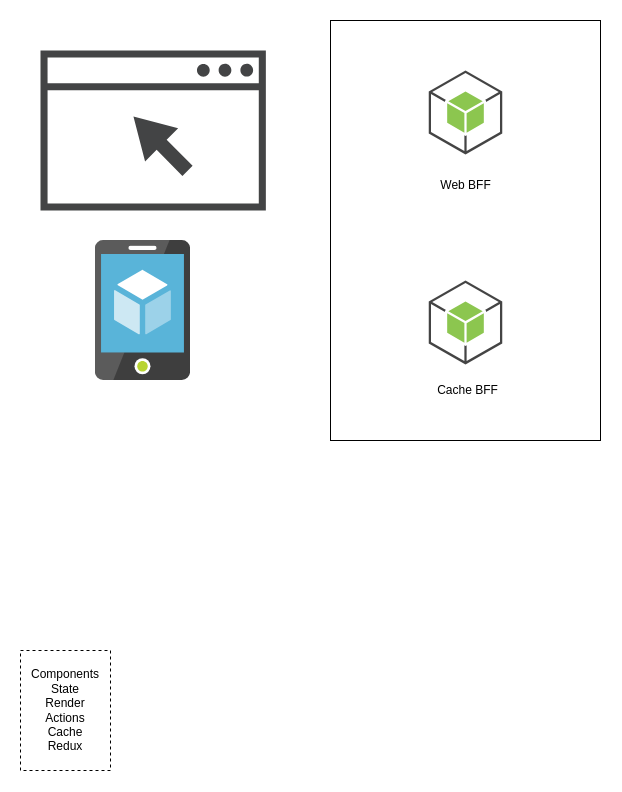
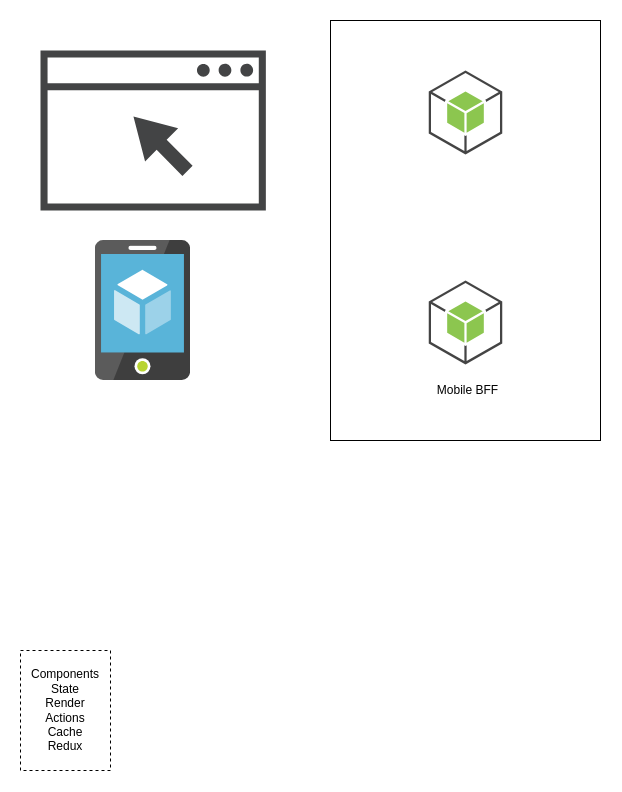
- <mxCell id="10" value="Web BFF" style="text;html=1;align=center;verticalAlign=middle;resizable=0;points=[];autosize=1;strokeColor=none;fillColor=none;" vertex="1" parent="1"><mxGeometry x="430" y="170" width="70" height="30" as="geometry" /></mxCell>
- <mxCell id="11" value="Cache BFF" style="text;html=1;align=center;verticalAlign=middle;resizable=0;points=[];autosize=1;strokeColor=none;fillColor=none;" vertex="1" parent="1"><mxGeometry x="427" y="375" width="80" height="30" as="geometry" /></mxCell>
+ <mxCell id="11" value="Mobile BFF" style="text;html=1;align=center;verticalAlign=middle;resizable=0;points=[];autosize=1;strokeColor=none;fillColor=none;" vertex="1" parent="1"><mxGeometry x="427" y="375" width="80" height="30" as="geometry" /></mxCell>
